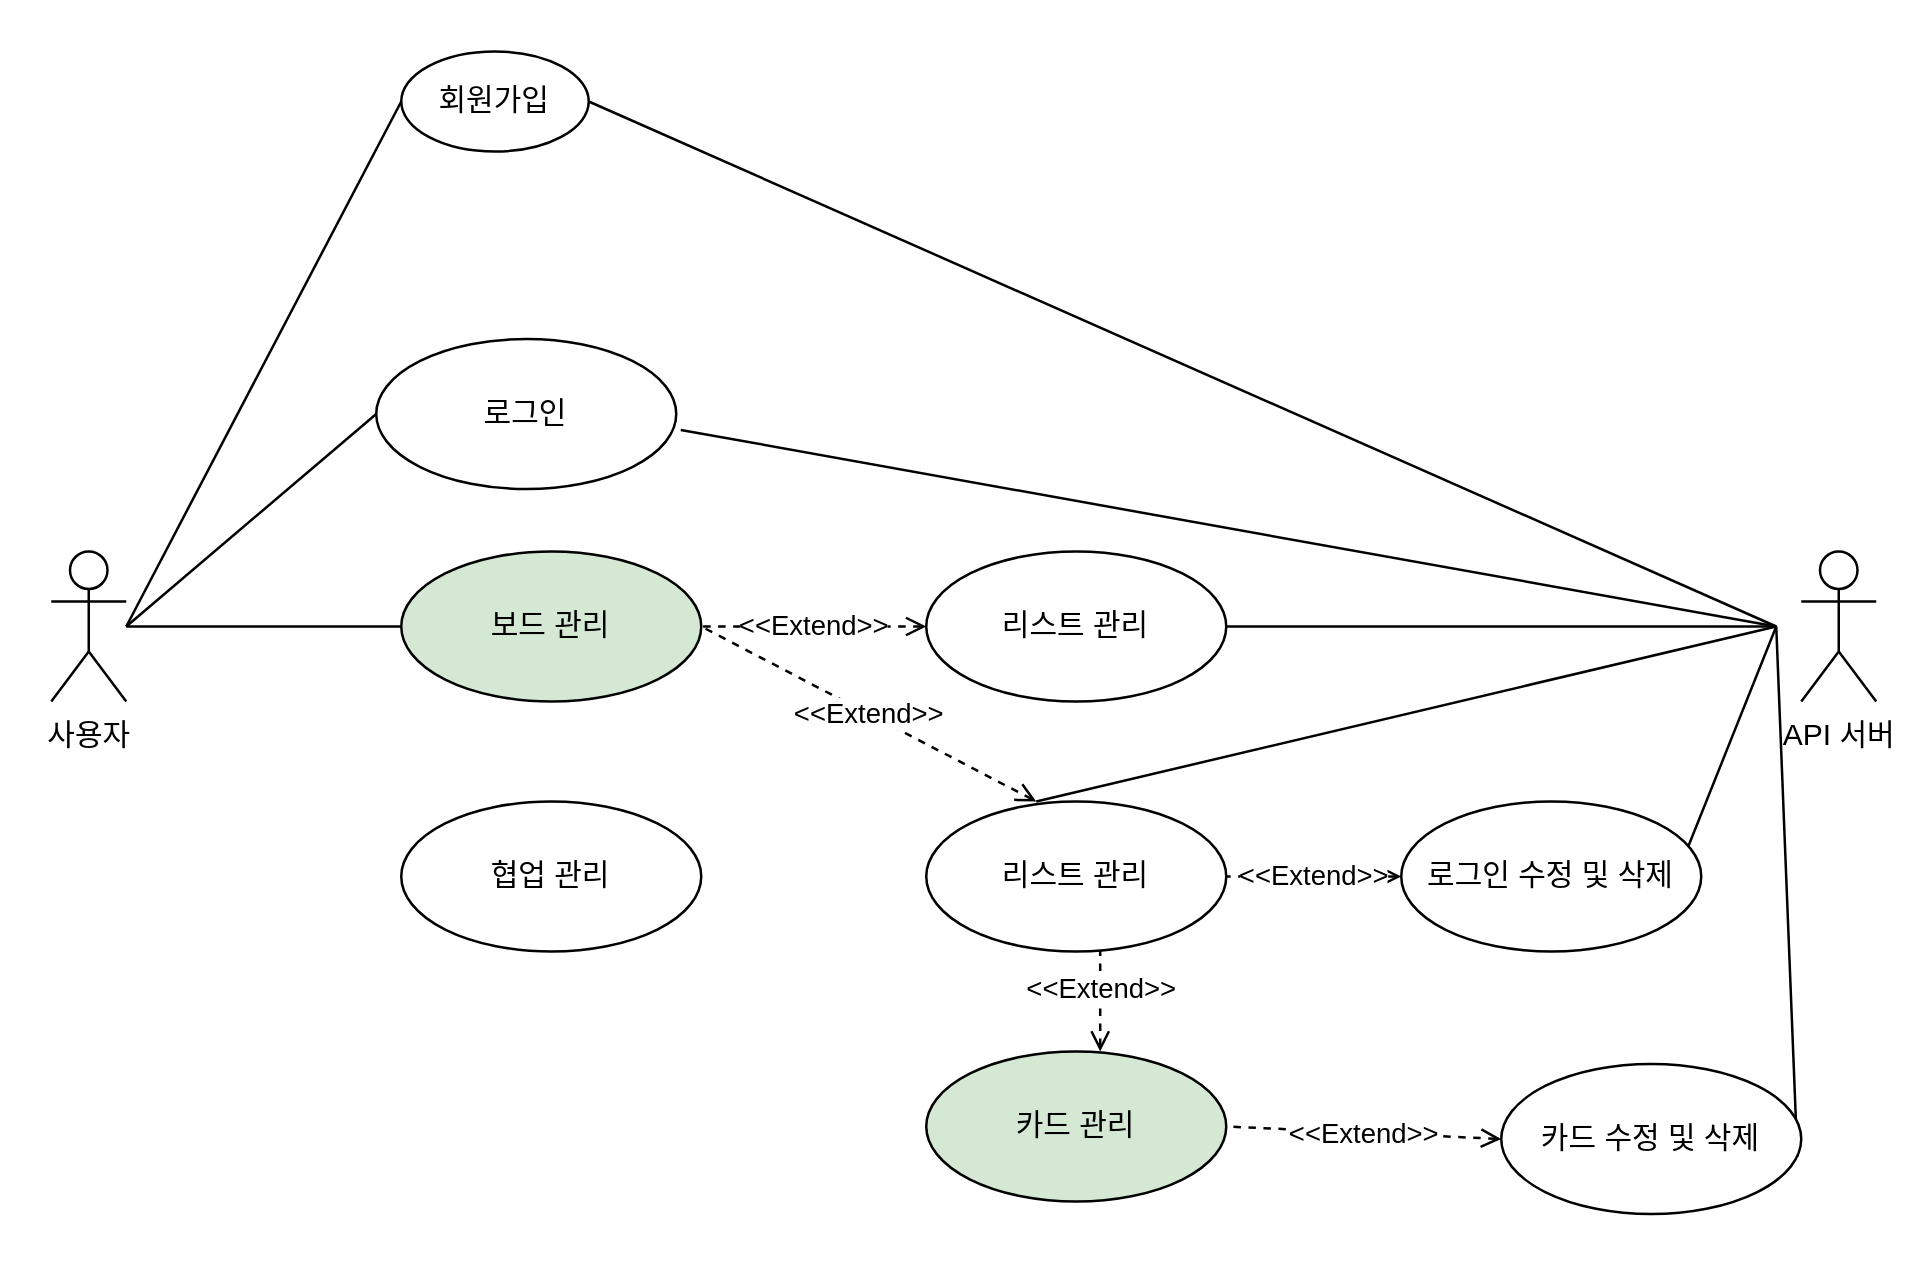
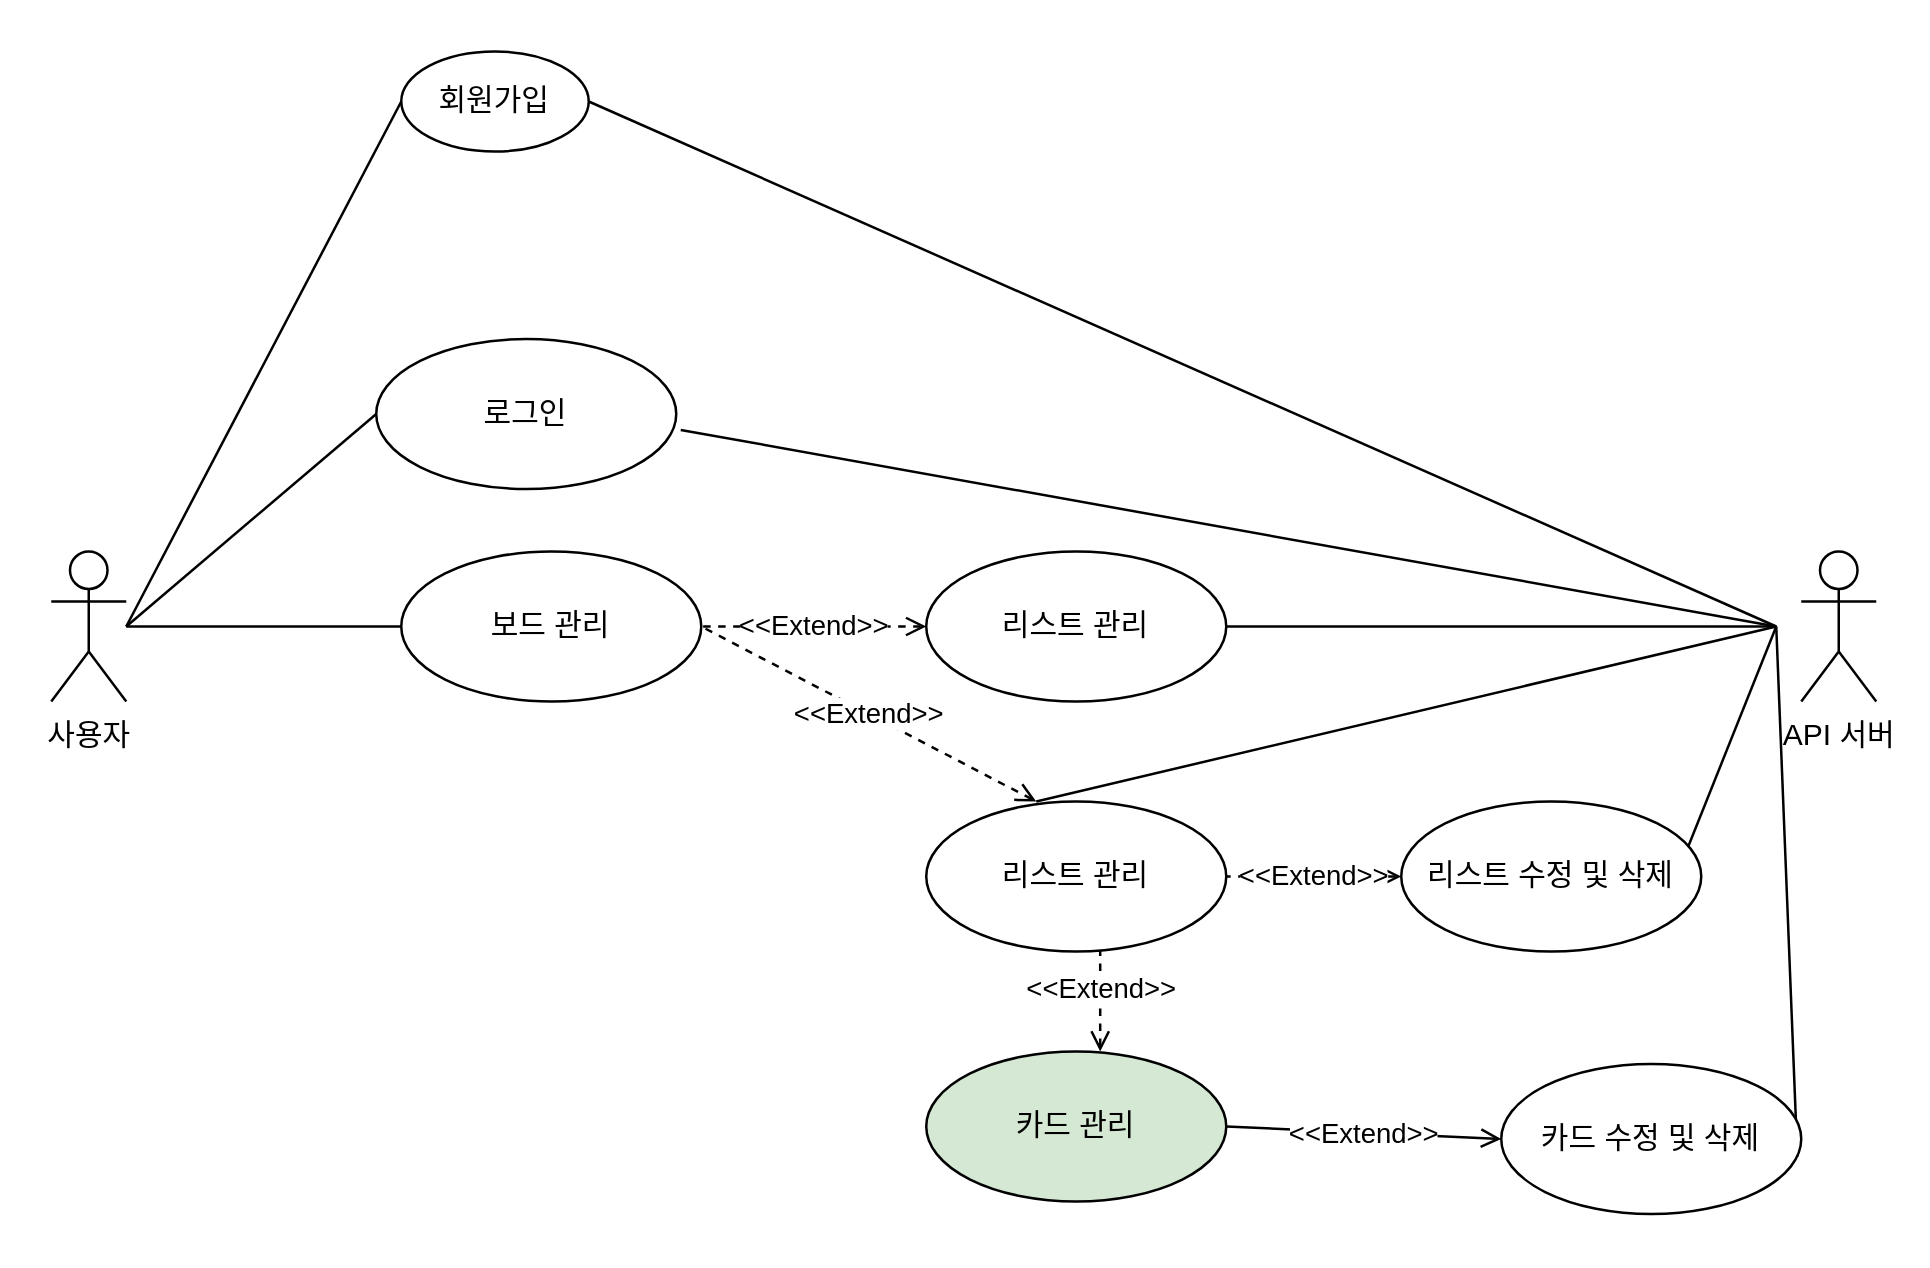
- <mxCell id="5" value="보드 관리" style="ellipse;whiteSpace=wrap;html=1;verticalAlign=middle;direction=west;fillColor=#d5e8d4;" vertex="1" parent="1"><mxGeometry x="160" y="220" width="120" height="60" as="geometry" /></mxCell>
+ <mxCell id="5" value="보드 관리" style="ellipse;whiteSpace=wrap;html=1;verticalAlign=middle;direction=west;" vertex="1" parent="1"><mxGeometry x="160" y="220" width="120" height="60" as="geometry" /></mxCell>
- <mxCell id="16" value="협업 관리" style="ellipse;whiteSpace=wrap;html=1;" vertex="1" parent="1"><mxGeometry x="160" y="320" width="120" height="60" as="geometry" /></mxCell>
- <mxCell id="26" value="로그인 수정 및 삭제" style="ellipse;whiteSpace=wrap;html=1;verticalAlign=middle;direction=west;" vertex="1" parent="1"><mxGeometry x="560" y="320" width="120" height="60" as="geometry" /></mxCell>
+ <mxCell id="26" value="리스트 수정 및 삭제" style="ellipse;whiteSpace=wrap;html=1;verticalAlign=middle;direction=west;" vertex="1" parent="1"><mxGeometry x="560" y="320" width="120" height="60" as="geometry" /></mxCell>
- <mxCell id="18" value="&amp;lt;&amp;lt;Extend&amp;gt;&amp;gt;" style="endArrow=none;dashed=1;html=1;rounded=0;startArrow=open;startFill=0;exitX=1;exitY=0.5;exitDx=0;exitDy=0;entryX=0;entryY=0.5;entryDx=0;entryDy=0;" edge="1" parent="1" source="17" target="25"><mxGeometry width="50" height="50" relative="1" as="geometry"><mxPoint x="473.17" y="490" as="sourcePoint" /><mxPoint x="474" y="450" as="targetPoint" /></mxGeometry></mxCell>
+ <mxCell id="18" value="&amp;lt;&amp;lt;Extend&amp;gt;&amp;gt;" style="endArrow=none;dashed=0;html=1;rounded=0;startArrow=open;startFill=0;exitX=1;exitY=0.5;exitDx=0;exitDy=0;entryX=0;entryY=0.5;entryDx=0;entryDy=0;" edge="1" parent="1" source="17" target="25"><mxGeometry width="50" height="50" relative="1" as="geometry"><mxPoint x="473.17" y="490" as="sourcePoint" /><mxPoint x="474" y="450" as="targetPoint" /></mxGeometry></mxCell>
